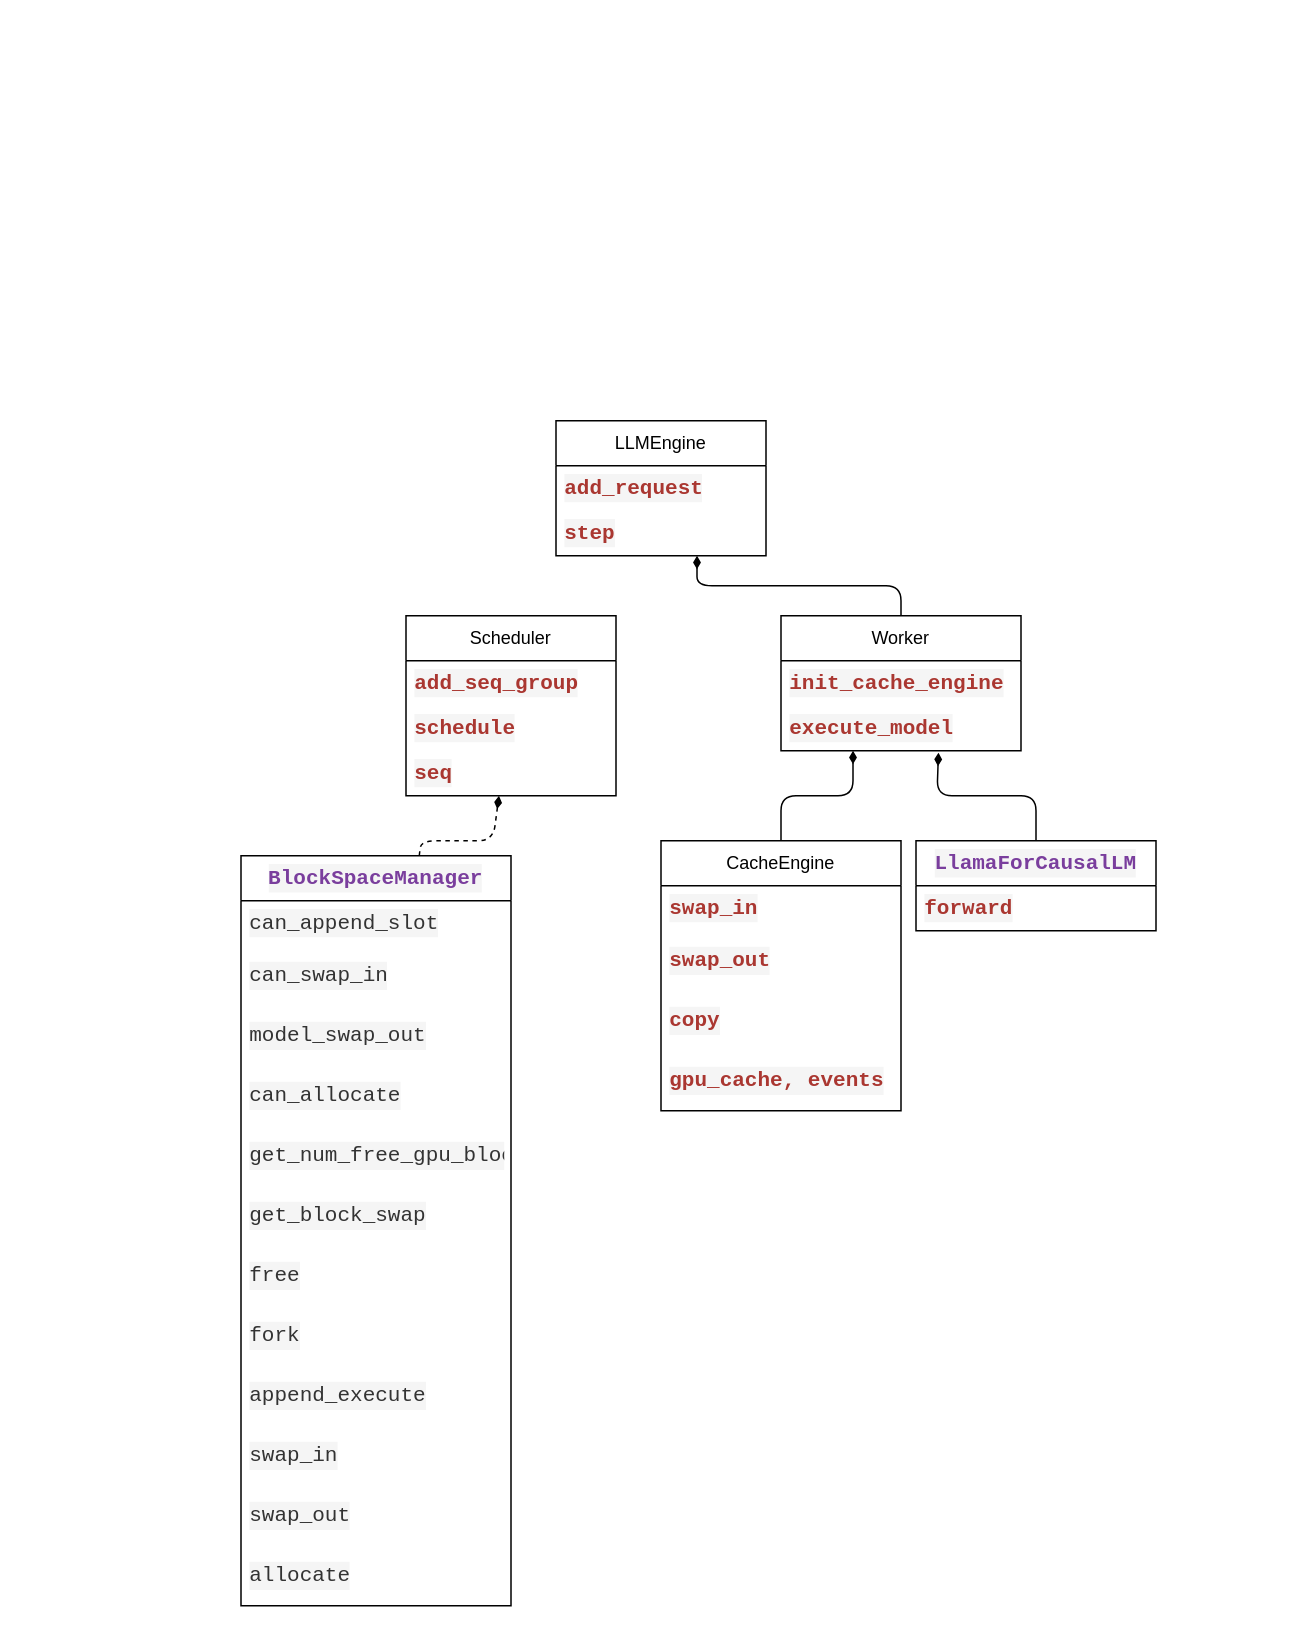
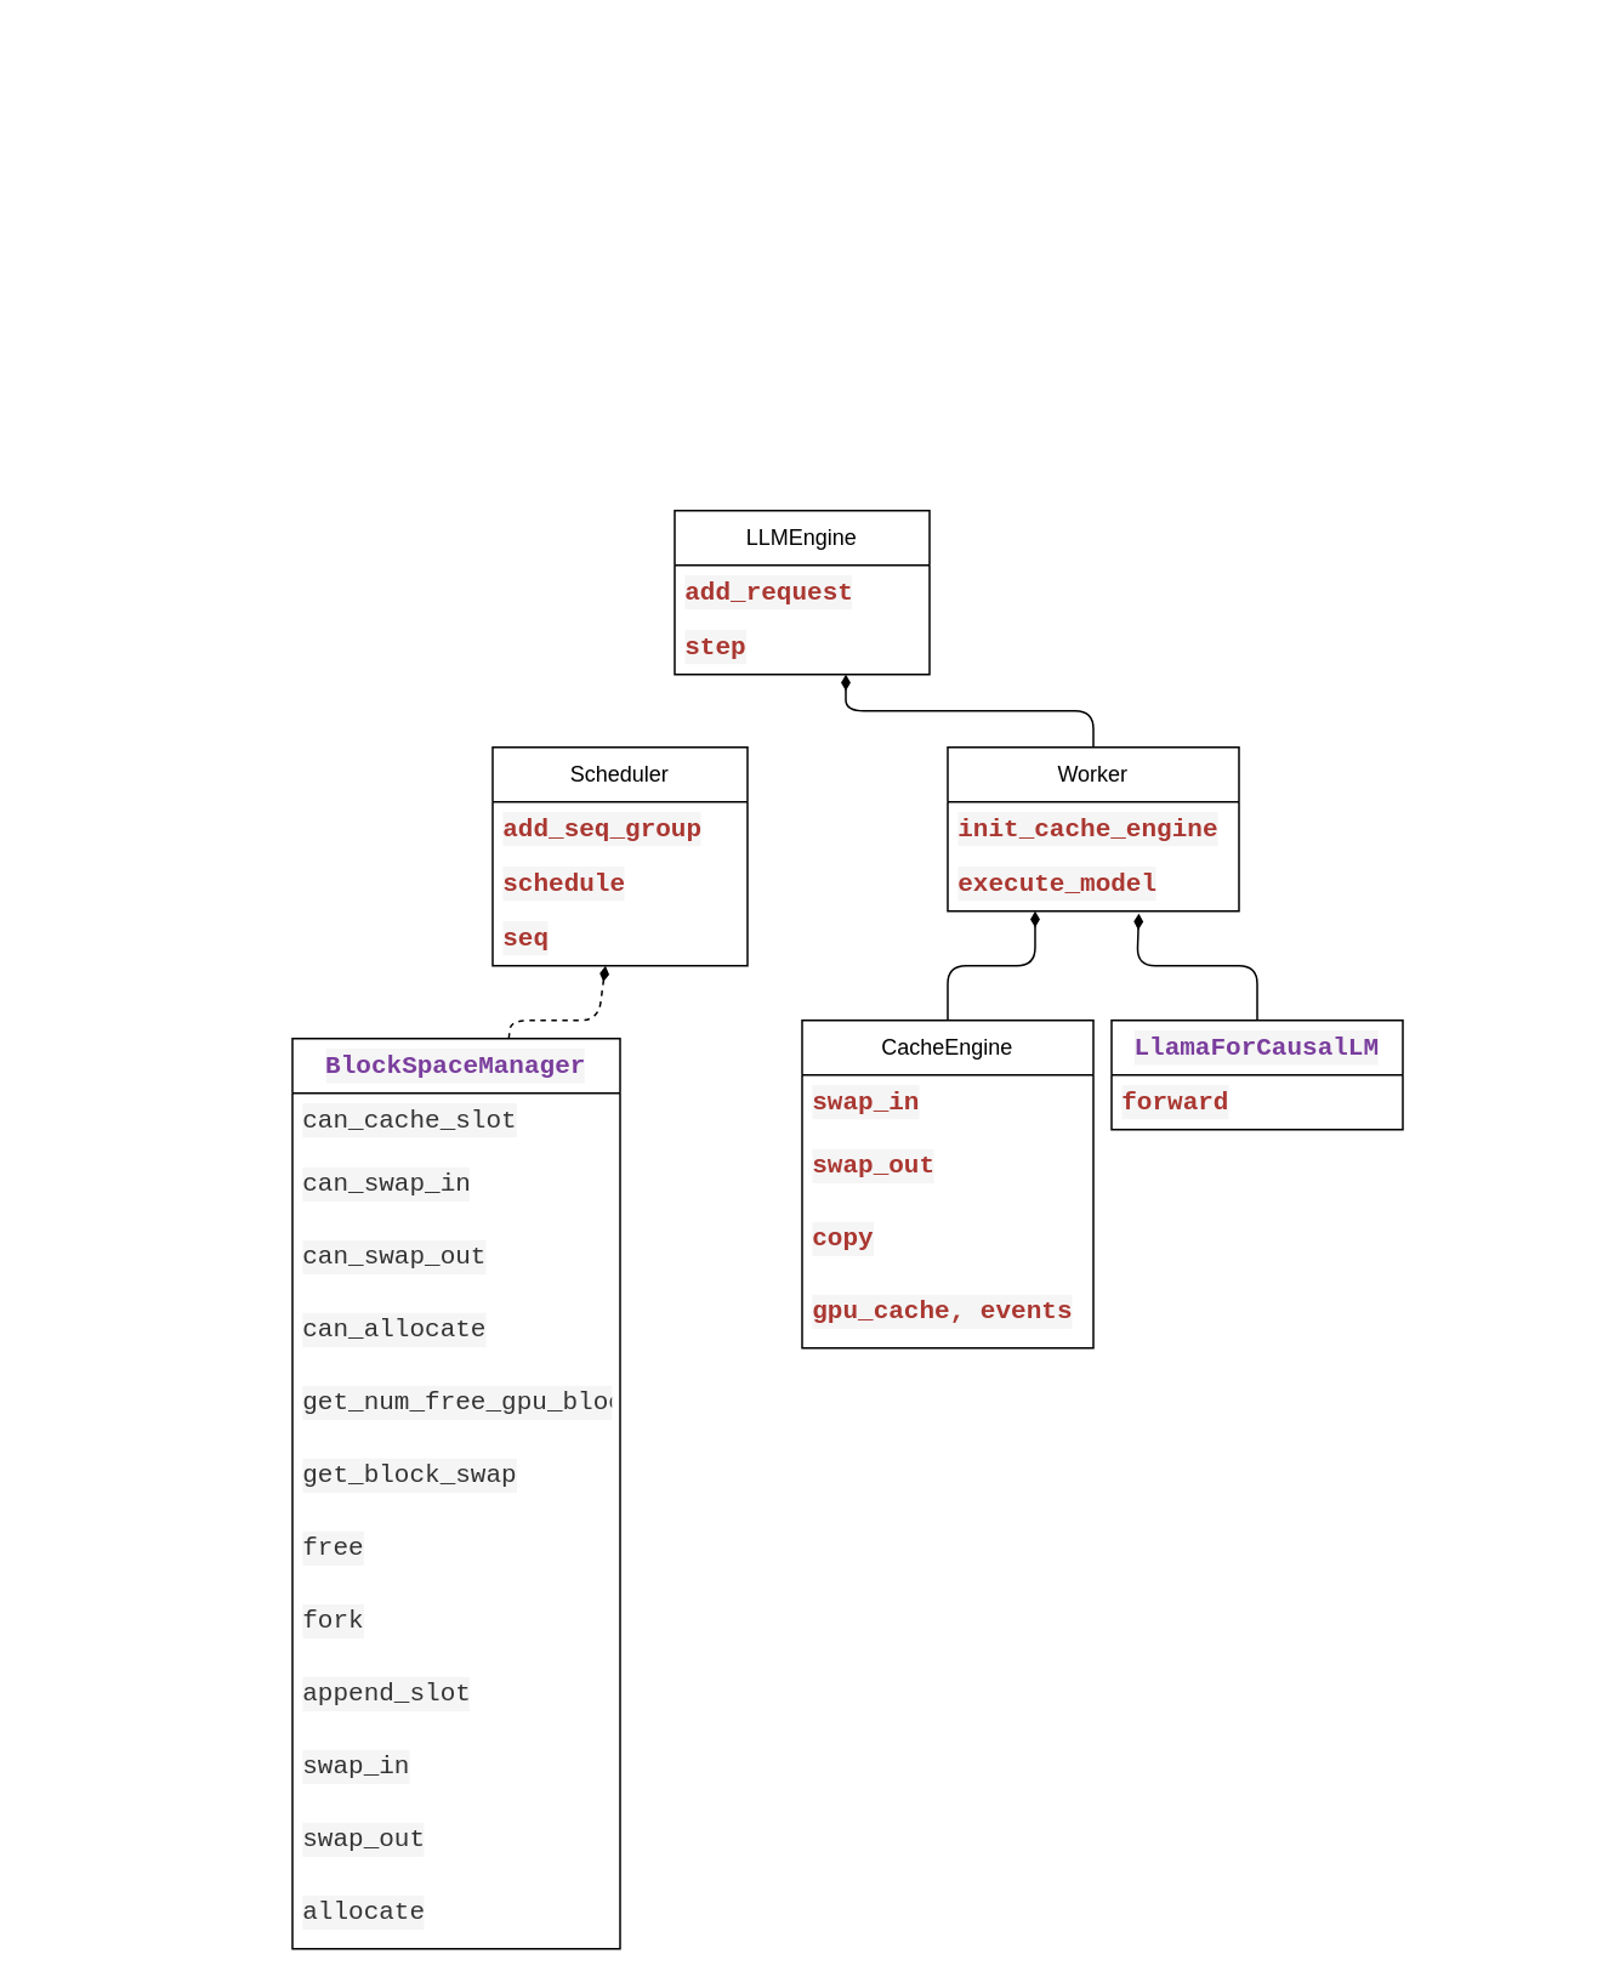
- <mxCell id="23" value="&lt;div style=&quot;color: rgb(51, 51, 51); background-color: rgb(245, 245, 245); font-family: Consolas, &amp;quot;Courier New&amp;quot;, monospace; font-size: 14px; line-height: 19px;&quot;&gt;&lt;div style=&quot;line-height: 19px;&quot;&gt;&lt;div style=&quot;line-height: 19px;&quot;&gt;can_append_slot&lt;/div&gt;&lt;/div&gt;&lt;/div&gt;" style="text;strokeColor=none;fillColor=none;align=left;verticalAlign=middle;spacingLeft=4;spacingRight=4;overflow=hidden;points=[[0,0.5],[1,0.5]];portConstraint=eastwest;rotatable=0;whiteSpace=wrap;html=1;" parent="22" vertex="1"><mxGeometry y="30" width="180" height="30" as="geometry" /></mxCell>
+ <mxCell id="23" value="&lt;div style=&quot;color: rgb(51, 51, 51); background-color: rgb(245, 245, 245); font-family: Consolas, &amp;quot;Courier New&amp;quot;, monospace; font-size: 14px; line-height: 19px;&quot;&gt;&lt;div style=&quot;line-height: 19px;&quot;&gt;&lt;div style=&quot;line-height: 19px;&quot;&gt;can_cache_slot&lt;/div&gt;&lt;/div&gt;&lt;/div&gt;" style="text;strokeColor=none;fillColor=none;align=left;verticalAlign=middle;spacingLeft=4;spacingRight=4;overflow=hidden;points=[[0,0.5],[1,0.5]];portConstraint=eastwest;rotatable=0;whiteSpace=wrap;html=1;" parent="22" vertex="1"><mxGeometry y="30" width="180" height="30" as="geometry" /></mxCell>
- <mxCell id="25" value="&lt;div style=&quot;color: rgb(51, 51, 51); background-color: rgb(245, 245, 245); font-family: Consolas, &amp;quot;Courier New&amp;quot;, monospace; font-size: 14px; line-height: 19px;&quot;&gt;&lt;div style=&quot;line-height: 19px;&quot;&gt;&lt;div style=&quot;line-height: 19px;&quot;&gt;&lt;div style=&quot;line-height: 19px;&quot;&gt;model_swap_out&lt;/div&gt;&lt;/div&gt;&lt;/div&gt;&lt;/div&gt;" style="text;strokeColor=none;fillColor=none;align=left;verticalAlign=middle;spacingLeft=4;spacingRight=4;overflow=hidden;points=[[0,0.5],[1,0.5]];portConstraint=eastwest;rotatable=0;whiteSpace=wrap;html=1;" parent="22" vertex="1"><mxGeometry y="100" width="180" height="40" as="geometry" /></mxCell>
+ <mxCell id="25" value="&lt;div style=&quot;color: rgb(51, 51, 51); background-color: rgb(245, 245, 245); font-family: Consolas, &amp;quot;Courier New&amp;quot;, monospace; font-size: 14px; line-height: 19px;&quot;&gt;&lt;div style=&quot;line-height: 19px;&quot;&gt;&lt;div style=&quot;line-height: 19px;&quot;&gt;&lt;div style=&quot;line-height: 19px;&quot;&gt;can_swap_out&lt;/div&gt;&lt;/div&gt;&lt;/div&gt;&lt;/div&gt;" style="text;strokeColor=none;fillColor=none;align=left;verticalAlign=middle;spacingLeft=4;spacingRight=4;overflow=hidden;points=[[0,0.5],[1,0.5]];portConstraint=eastwest;rotatable=0;whiteSpace=wrap;html=1;" parent="22" vertex="1"><mxGeometry y="100" width="180" height="40" as="geometry" /></mxCell>
- <mxCell id="31" value="&lt;div style=&quot;color: rgb(51, 51, 51); background-color: rgb(245, 245, 245); font-family: Consolas, &amp;quot;Courier New&amp;quot;, monospace; font-size: 14px; line-height: 19px;&quot;&gt;&lt;div style=&quot;line-height: 19px;&quot;&gt;&lt;div style=&quot;line-height: 19px;&quot;&gt;&lt;div style=&quot;line-height: 19px;&quot;&gt;&lt;div style=&quot;line-height: 19px;&quot;&gt;&lt;div style=&quot;line-height: 19px;&quot;&gt;&lt;div style=&quot;line-height: 19px;&quot;&gt;append_execute&lt;/div&gt;&lt;/div&gt;&lt;/div&gt;&lt;/div&gt;&lt;/div&gt;&lt;/div&gt;&lt;/div&gt;" style="text;strokeColor=none;fillColor=none;align=left;verticalAlign=middle;spacingLeft=4;spacingRight=4;overflow=hidden;points=[[0,0.5],[1,0.5]];portConstraint=eastwest;rotatable=0;whiteSpace=wrap;html=1;" parent="22" vertex="1"><mxGeometry y="340" width="180" height="40" as="geometry" /></mxCell>
+ <mxCell id="31" value="&lt;div style=&quot;color: rgb(51, 51, 51); background-color: rgb(245, 245, 245); font-family: Consolas, &amp;quot;Courier New&amp;quot;, monospace; font-size: 14px; line-height: 19px;&quot;&gt;&lt;div style=&quot;line-height: 19px;&quot;&gt;&lt;div style=&quot;line-height: 19px;&quot;&gt;&lt;div style=&quot;line-height: 19px;&quot;&gt;&lt;div style=&quot;line-height: 19px;&quot;&gt;&lt;div style=&quot;line-height: 19px;&quot;&gt;&lt;div style=&quot;line-height: 19px;&quot;&gt;append_slot&lt;/div&gt;&lt;/div&gt;&lt;/div&gt;&lt;/div&gt;&lt;/div&gt;&lt;/div&gt;&lt;/div&gt;" style="text;strokeColor=none;fillColor=none;align=left;verticalAlign=middle;spacingLeft=4;spacingRight=4;overflow=hidden;points=[[0,0.5],[1,0.5]];portConstraint=eastwest;rotatable=0;whiteSpace=wrap;html=1;" parent="22" vertex="1"><mxGeometry y="340" width="180" height="40" as="geometry" /></mxCell>
